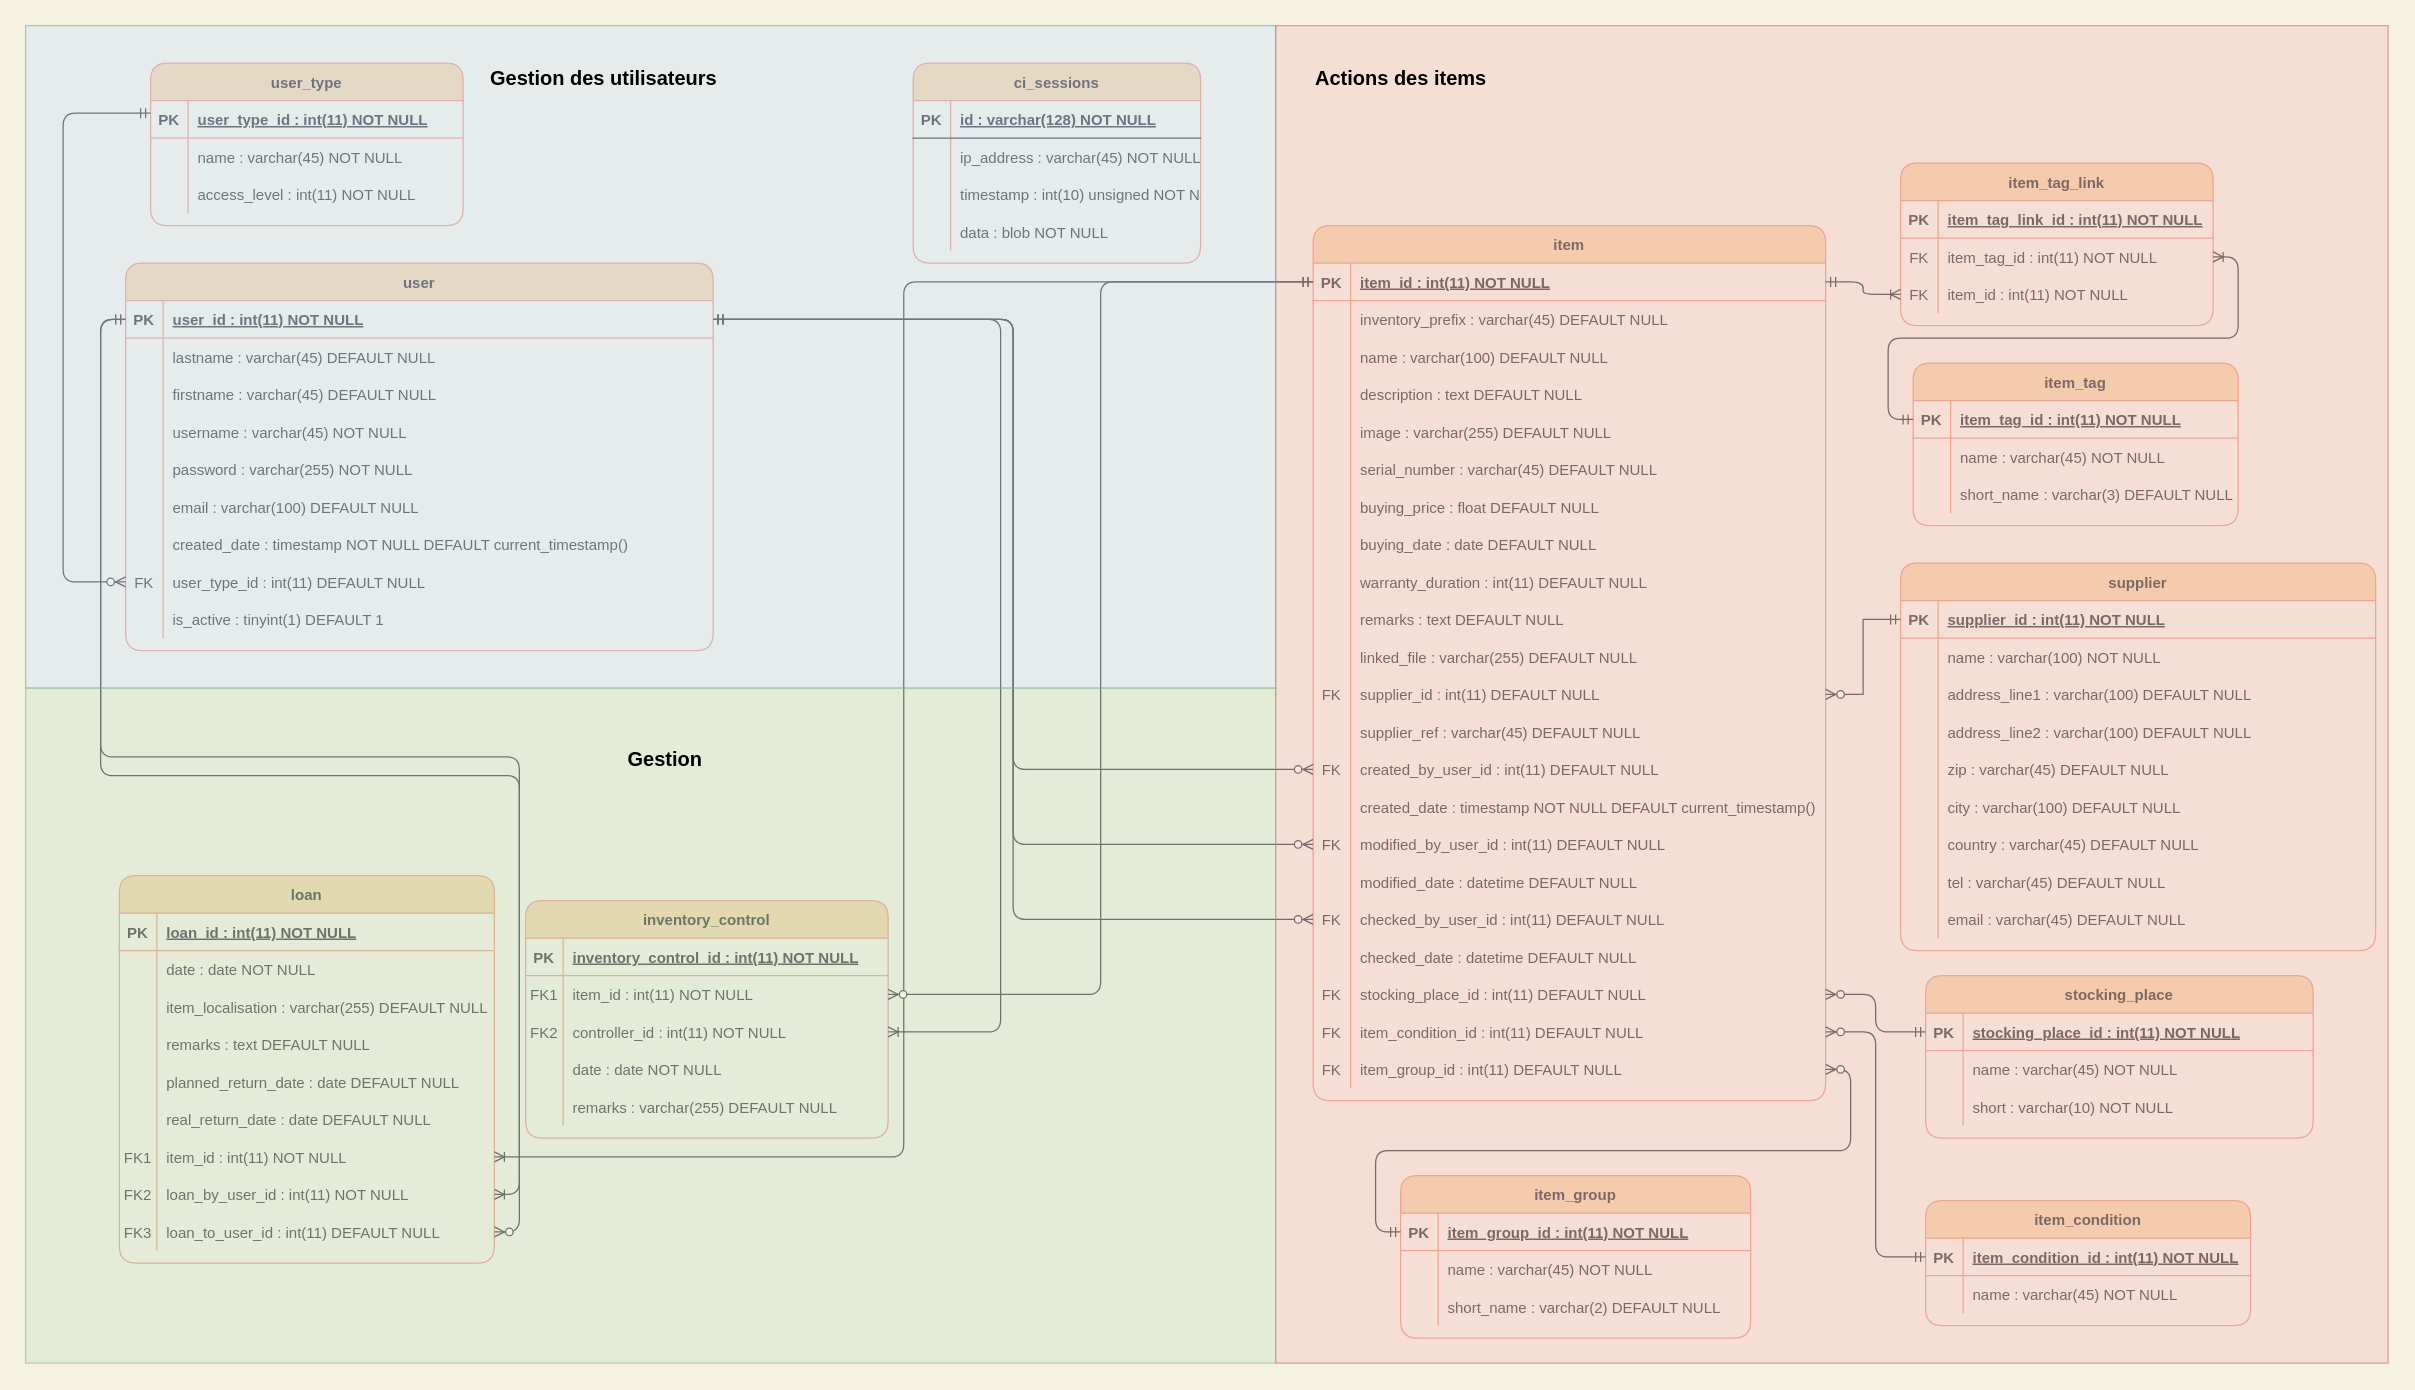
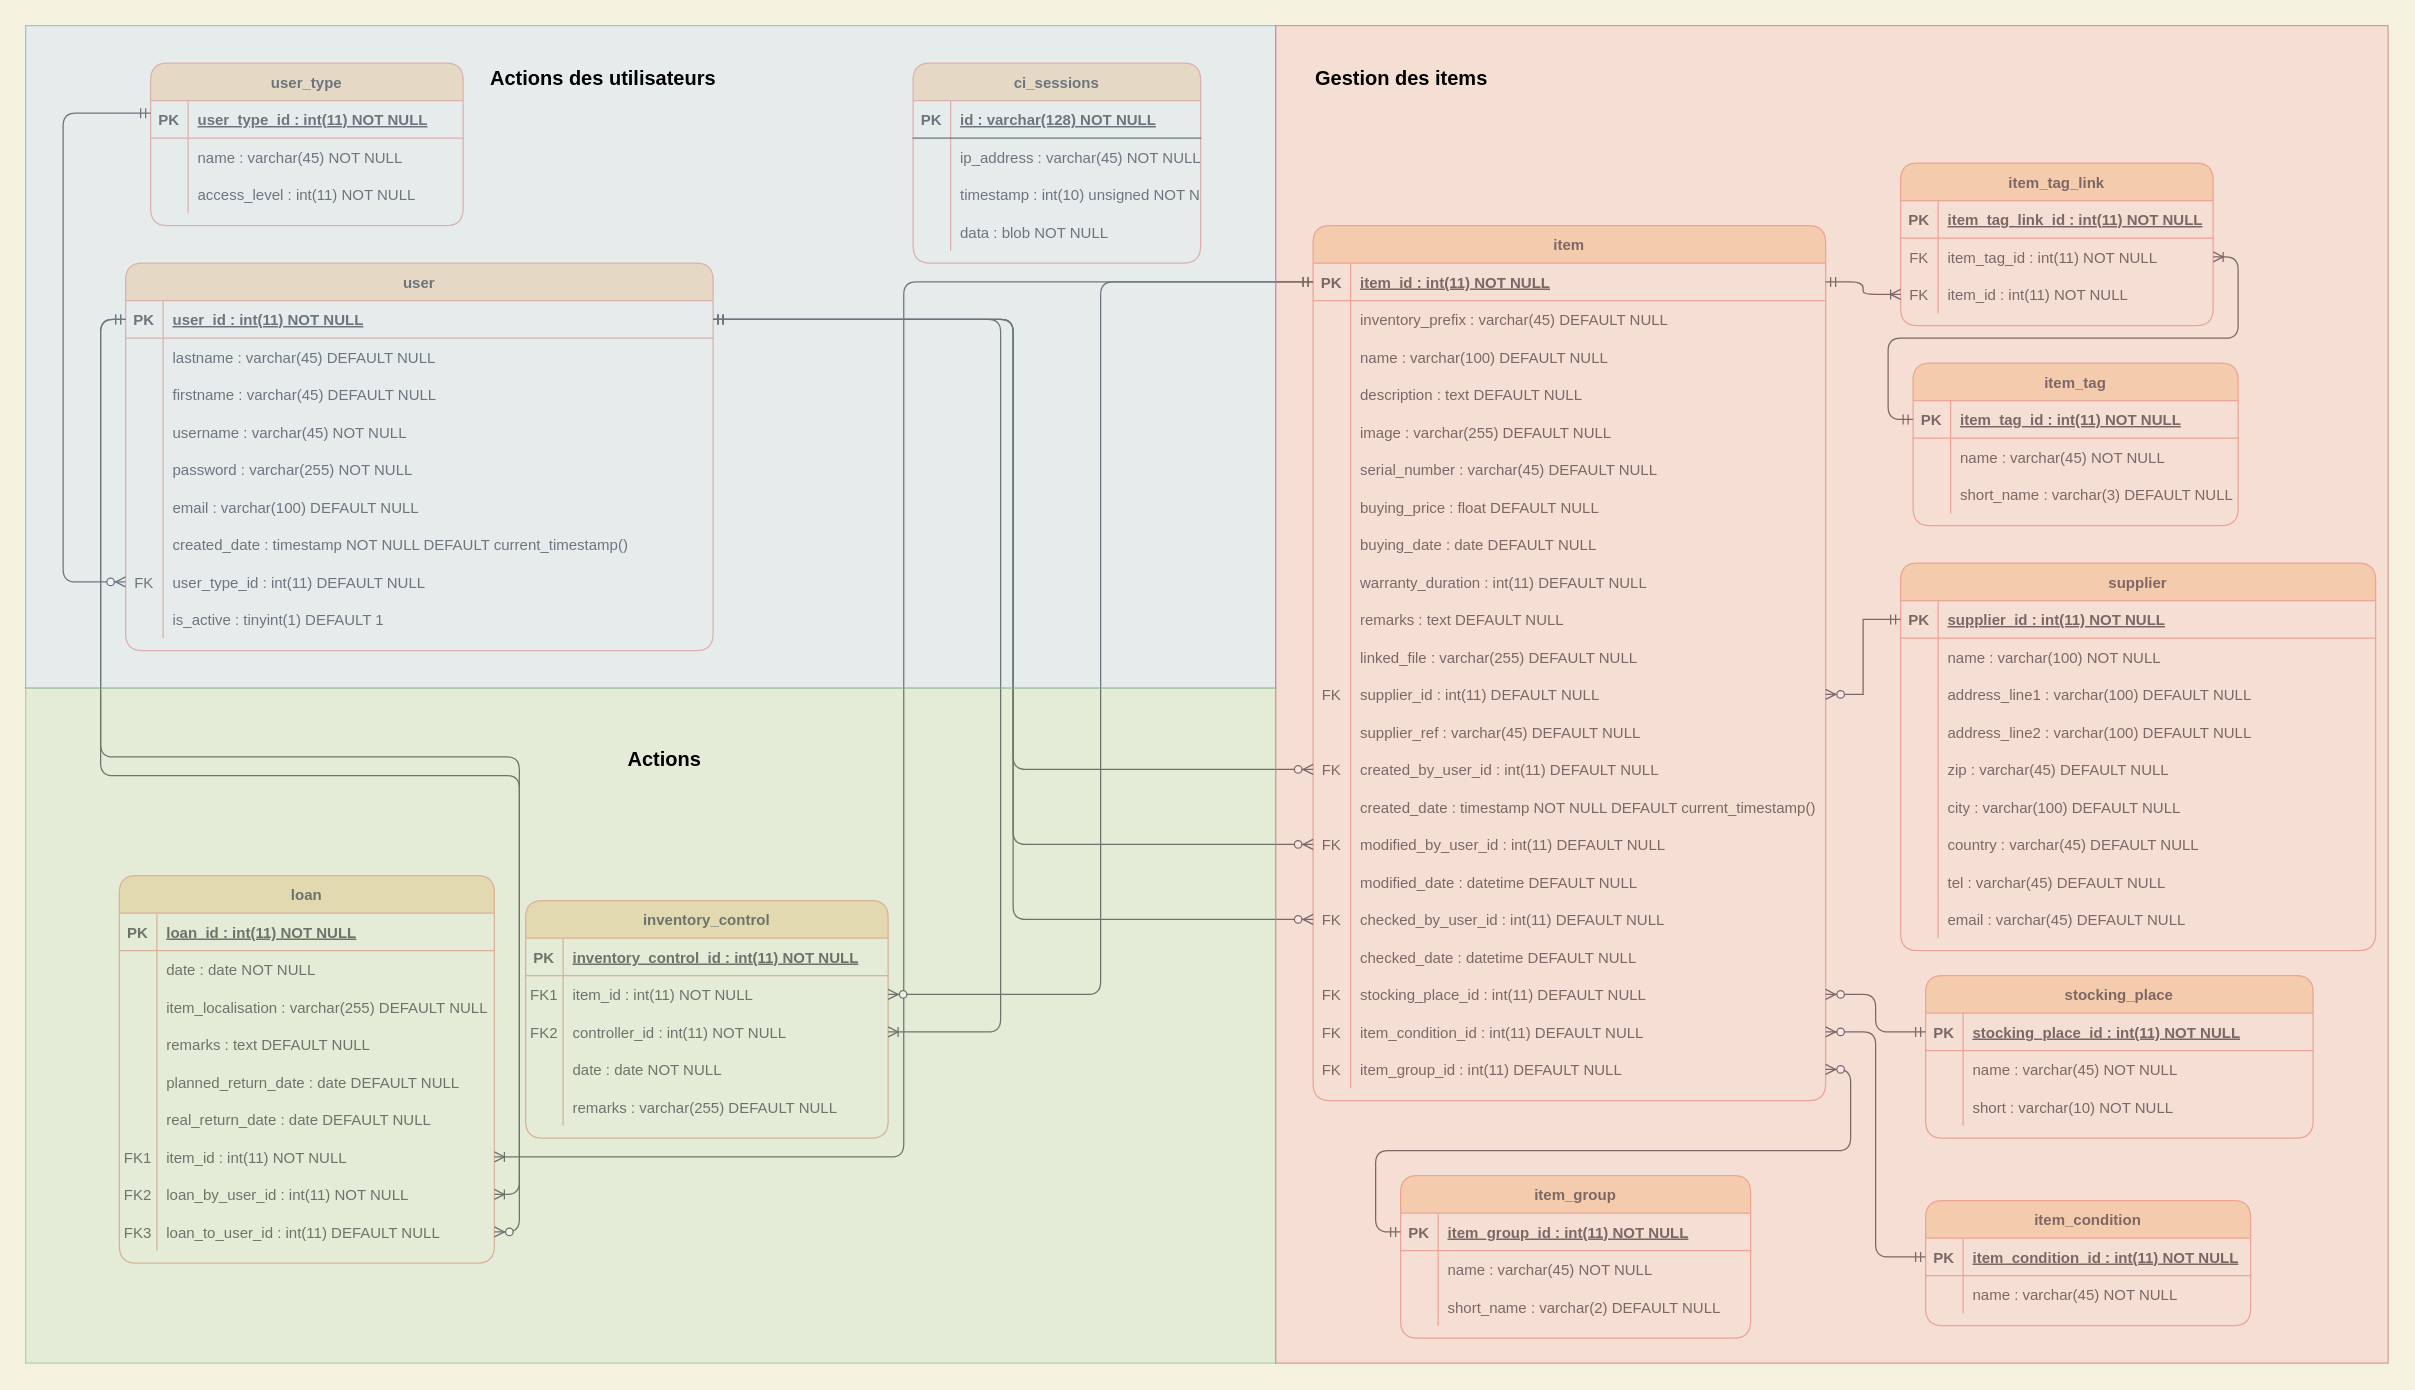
- <mxCell id="256" value="&lt;font style=&quot;font-size: 16px&quot;&gt;Gestion des utilisateurs&lt;/font&gt;" style="text;strokeColor=none;fillColor=none;html=1;fontSize=24;fontStyle=1;verticalAlign=middle;align=left;opacity=50;" parent="1" vertex="1"><mxGeometry x="390" y="40" width="200" height="40" as="geometry" /></mxCell>
+ <mxCell id="256" value="&lt;font style=&quot;font-size: 16px&quot;&gt;Actions des utilisateurs&lt;/font&gt;" style="text;strokeColor=none;fillColor=none;html=1;fontSize=24;fontStyle=1;verticalAlign=middle;align=left;opacity=50;" parent="1" vertex="1"><mxGeometry x="390" y="40" width="200" height="40" as="geometry" /></mxCell>
- <mxCell id="259" value="&lt;span style=&quot;font-size: 16px&quot;&gt;Actions des items&lt;/span&gt;" style="text;strokeColor=none;fillColor=none;html=1;fontSize=24;fontStyle=1;verticalAlign=middle;align=left;opacity=50;" parent="1" vertex="1"><mxGeometry x="1050" y="40" width="200" height="40" as="geometry" /></mxCell>
+ <mxCell id="259" value="&lt;span style=&quot;font-size: 16px&quot;&gt;Gestion des items&lt;/span&gt;" style="text;strokeColor=none;fillColor=none;html=1;fontSize=24;fontStyle=1;verticalAlign=middle;align=left;opacity=50;" parent="1" vertex="1"><mxGeometry x="1050" y="40" width="200" height="40" as="geometry" /></mxCell>
- <mxCell id="258" value="&lt;font style=&quot;font-size: 16px&quot;&gt;Gestion&lt;/font&gt;" style="text;strokeColor=none;fillColor=none;html=1;fontSize=24;fontStyle=1;verticalAlign=middle;align=left;opacity=50;" parent="1" vertex="1"><mxGeometry x="500" y="585" width="200" height="40" as="geometry" /></mxCell>
+ <mxCell id="258" value="&lt;font style=&quot;font-size: 16px&quot;&gt;Actions&lt;/font&gt;" style="text;strokeColor=none;fillColor=none;html=1;fontSize=24;fontStyle=1;verticalAlign=middle;align=left;opacity=50;" parent="1" vertex="1"><mxGeometry x="500" y="585" width="200" height="40" as="geometry" /></mxCell>
